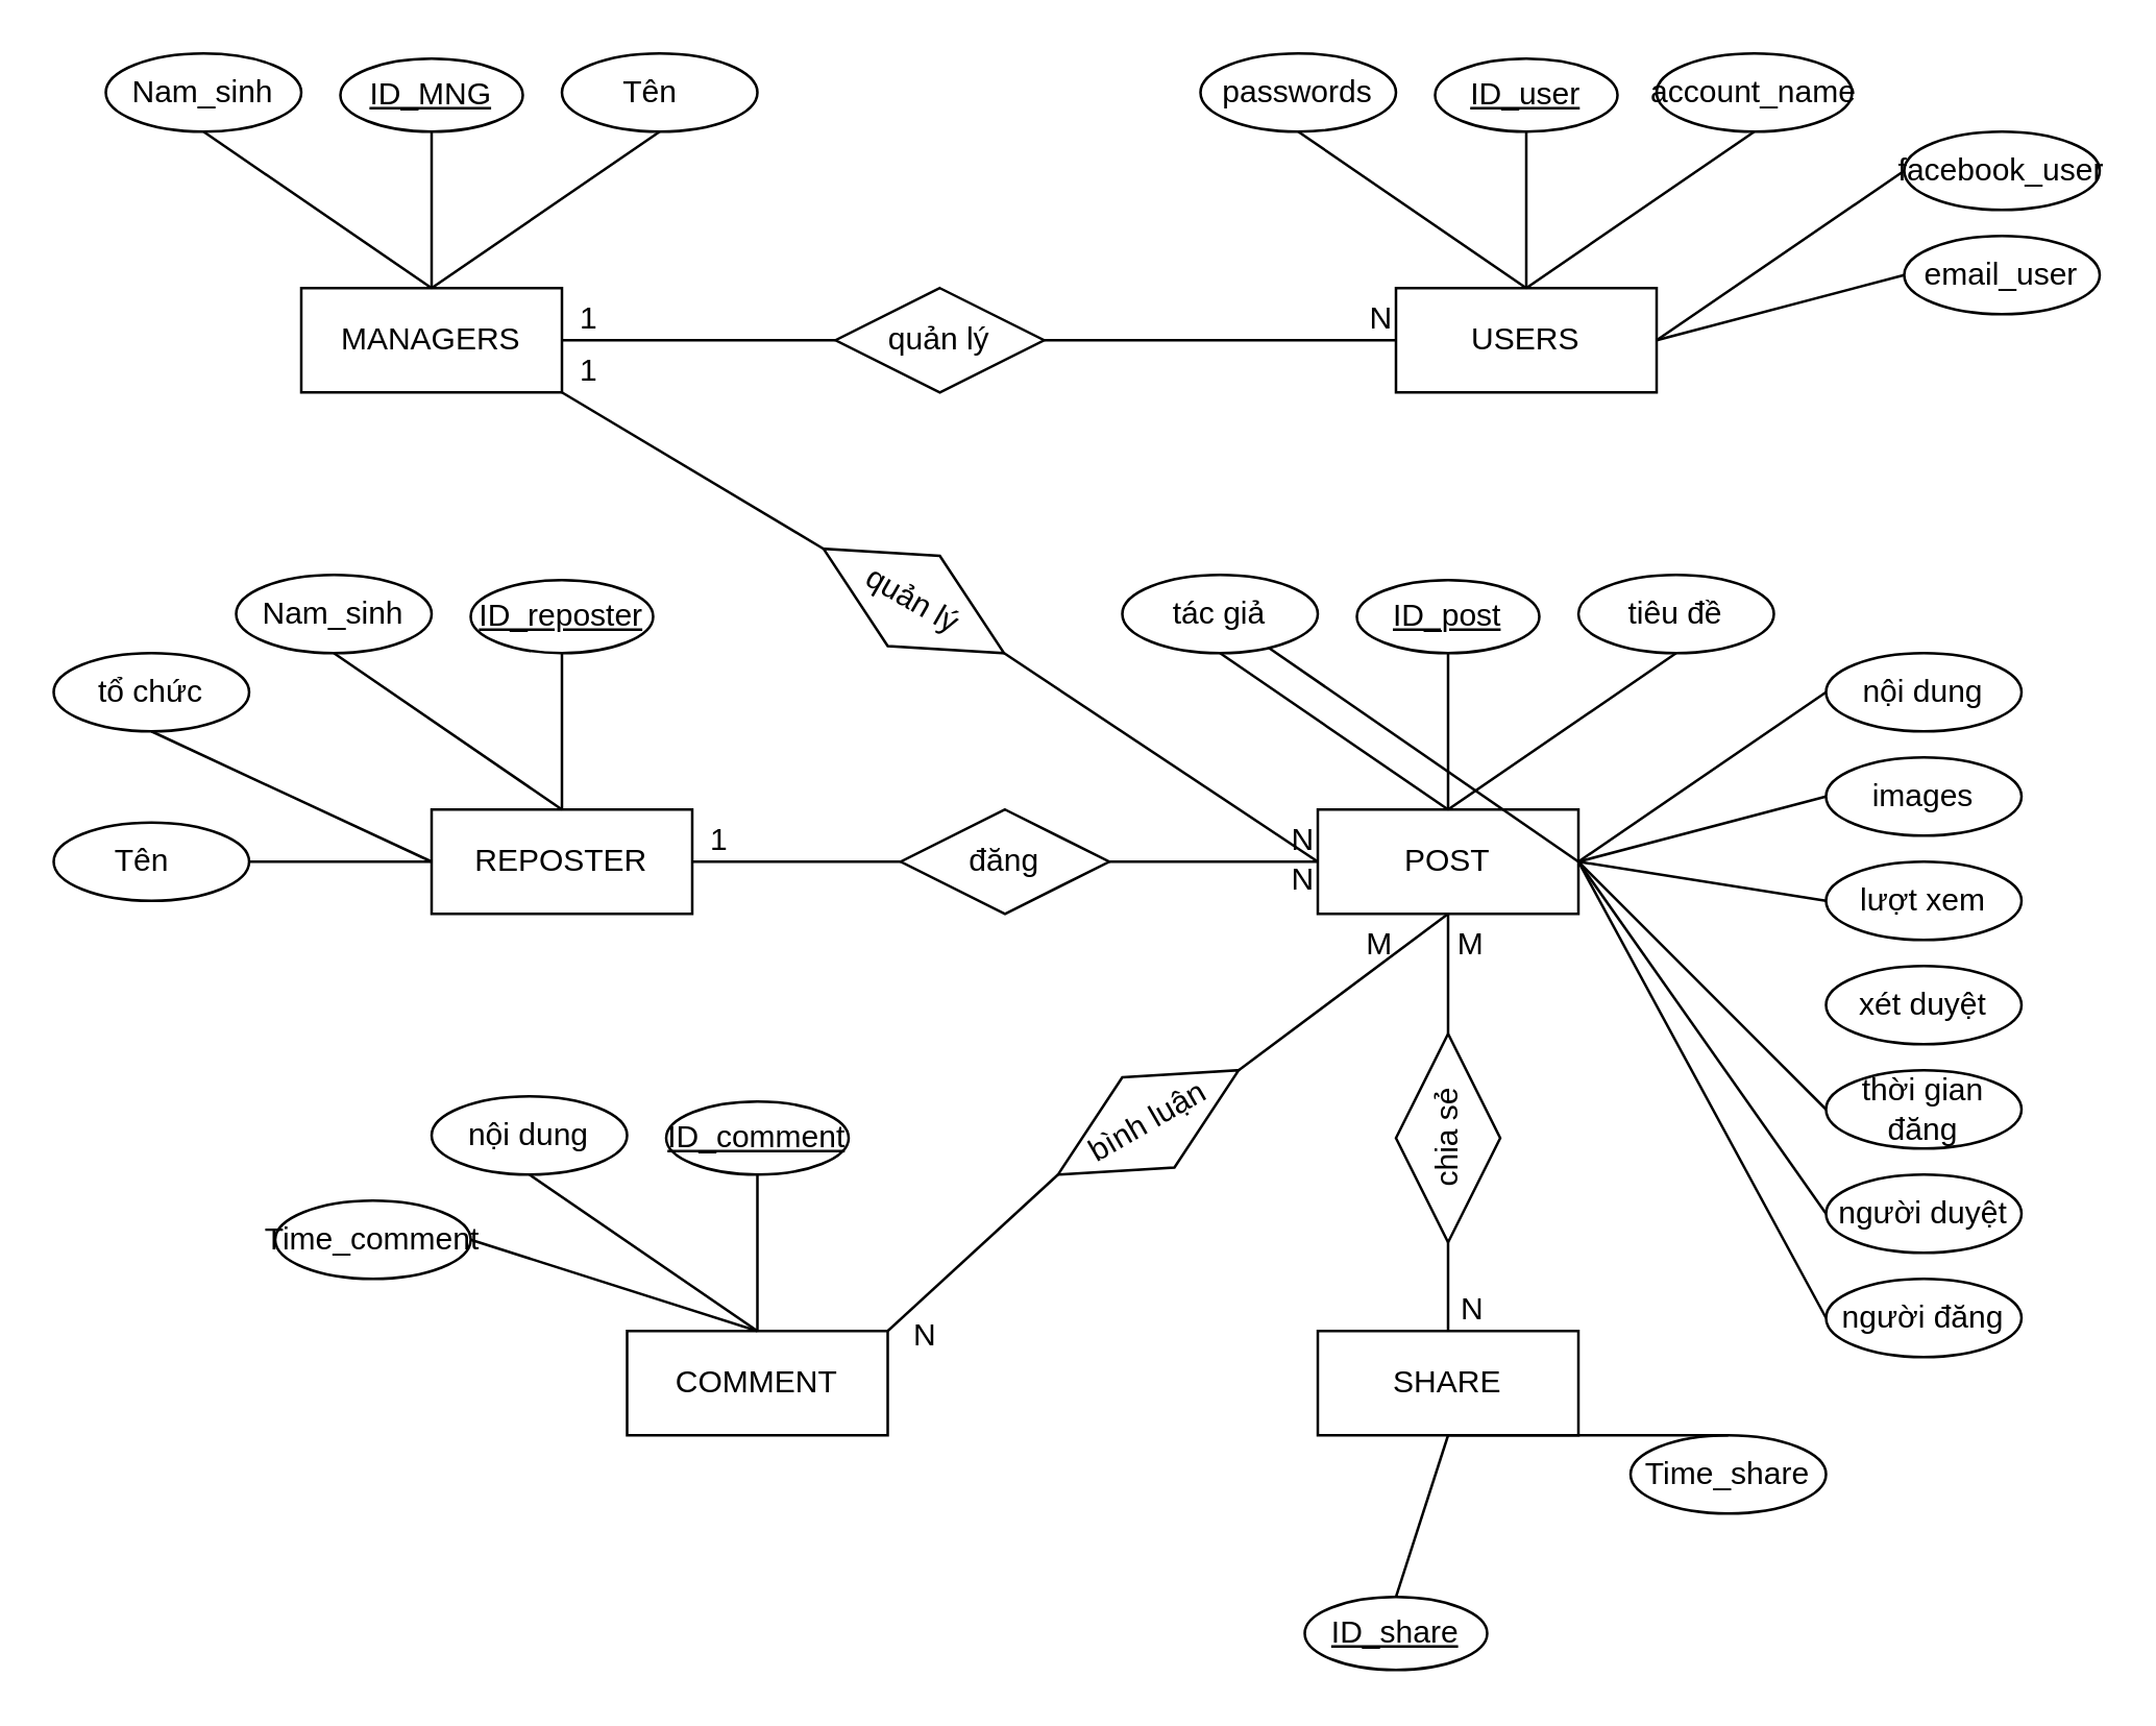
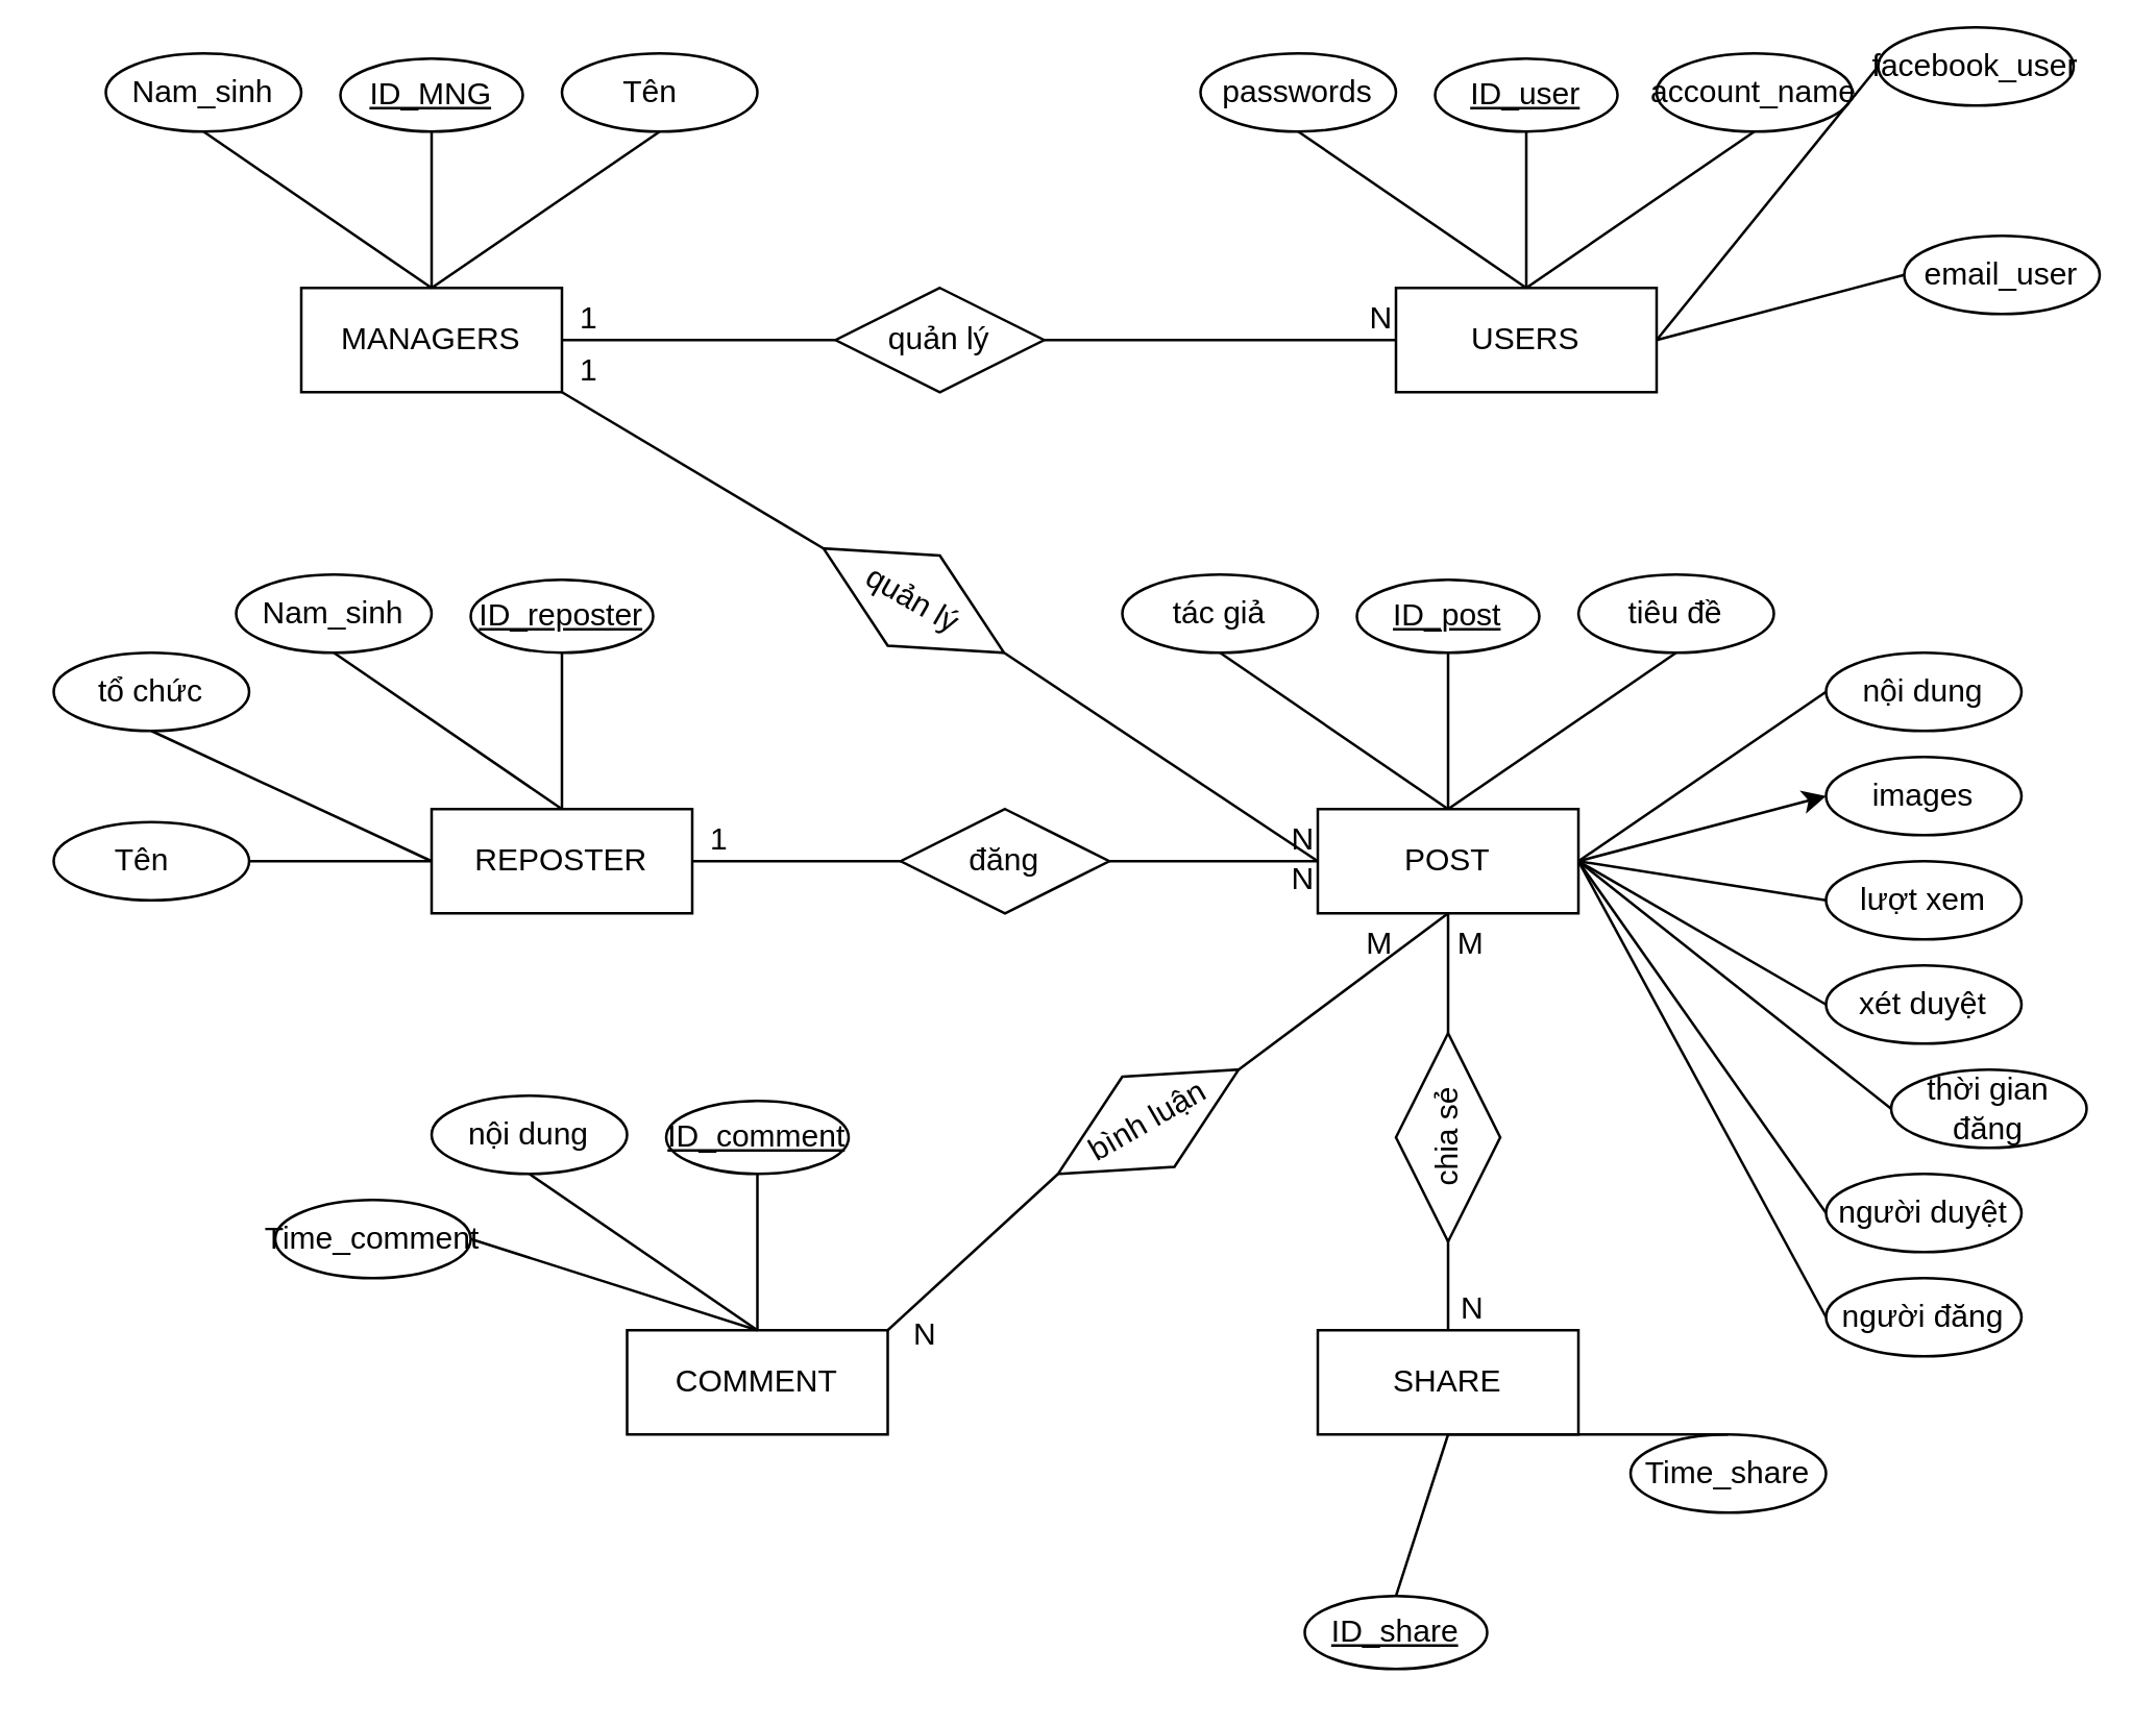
- <mxCell id="16" value="&lt;font style=&quot;font-size: 12px;&quot;&gt;facebook_user&lt;/font&gt;" style="ellipse;whiteSpace=wrap;html=1;align=center;" vertex="1" parent="1"><mxGeometry x="730" y="50" width="75" height="30" as="geometry" /></mxCell>
+ <mxCell id="16" value="&lt;font style=&quot;font-size: 12px;&quot;&gt;facebook_user&lt;/font&gt;" style="ellipse;whiteSpace=wrap;html=1;align=center;" vertex="1" parent="1"><mxGeometry x="720" y="10" width="75" height="30" as="geometry" /></mxCell>
- <mxCell id="42" value="" style="endArrow=none;html=1;rounded=0;exitX=1;exitY=0.5;exitDx=0;exitDy=0;" edge="1" target="33" parent="1" source="29"><mxGeometry width="50" height="50" relative="1" as="geometry"><mxPoint x="605" y="370" as="sourcePoint" /><mxPoint x="692.5" y="390" as="targetPoint" /></mxGeometry></mxCell>
+ <mxCell id="42" value="" style="endArrow=none;html=1;rounded=0;entryX=0;entryY=0.5;entryDx=0;entryDy=0;exitX=1;exitY=0.5;exitDx=0;exitDy=0;" edge="1" target="43" parent="1" source="29"><mxGeometry width="50" height="50" relative="1" as="geometry"><mxPoint x="605" y="370" as="sourcePoint" /><mxPoint x="692.5" y="390" as="targetPoint" /></mxGeometry></mxCell>
- <mxCell id="39" value="" style="endArrow=none;html=1;rounded=0;entryX=0;entryY=0.5;entryDx=0;entryDy=0;exitX=1;exitY=0.5;exitDx=0;exitDy=0;" edge="1" source="29" target="38" parent="1"><mxGeometry width="50" height="50" relative="1" as="geometry"><mxPoint x="605" y="370" as="sourcePoint" /><mxPoint x="692.5" y="310" as="targetPoint" /></mxGeometry></mxCell>
+ <mxCell id="39" value="" style="endArrow=classic;html=1;rounded=0;entryX=0;entryY=0.5;entryDx=0;entryDy=0;exitX=1;exitY=0.5;exitDx=0;exitDy=0;" edge="1" source="29" target="38" parent="1"><mxGeometry width="50" height="50" relative="1" as="geometry"><mxPoint x="605" y="370" as="sourcePoint" /><mxPoint x="692.5" y="310" as="targetPoint" /></mxGeometry></mxCell>
- <mxCell id="44" value="&lt;font style=&quot;font-size: 12px;&quot;&gt;thời gian đăng&lt;/font&gt;" style="ellipse;whiteSpace=wrap;html=1;align=center;" vertex="1" parent="1"><mxGeometry x="700" y="410" width="75" height="30" as="geometry" /></mxCell>
+ <mxCell id="44" value="&lt;font style=&quot;font-size: 12px;&quot;&gt;thời gian đăng&lt;/font&gt;" style="ellipse;whiteSpace=wrap;html=1;align=center;" vertex="1" parent="1"><mxGeometry x="725" y="410" width="75" height="30" as="geometry" /></mxCell>
